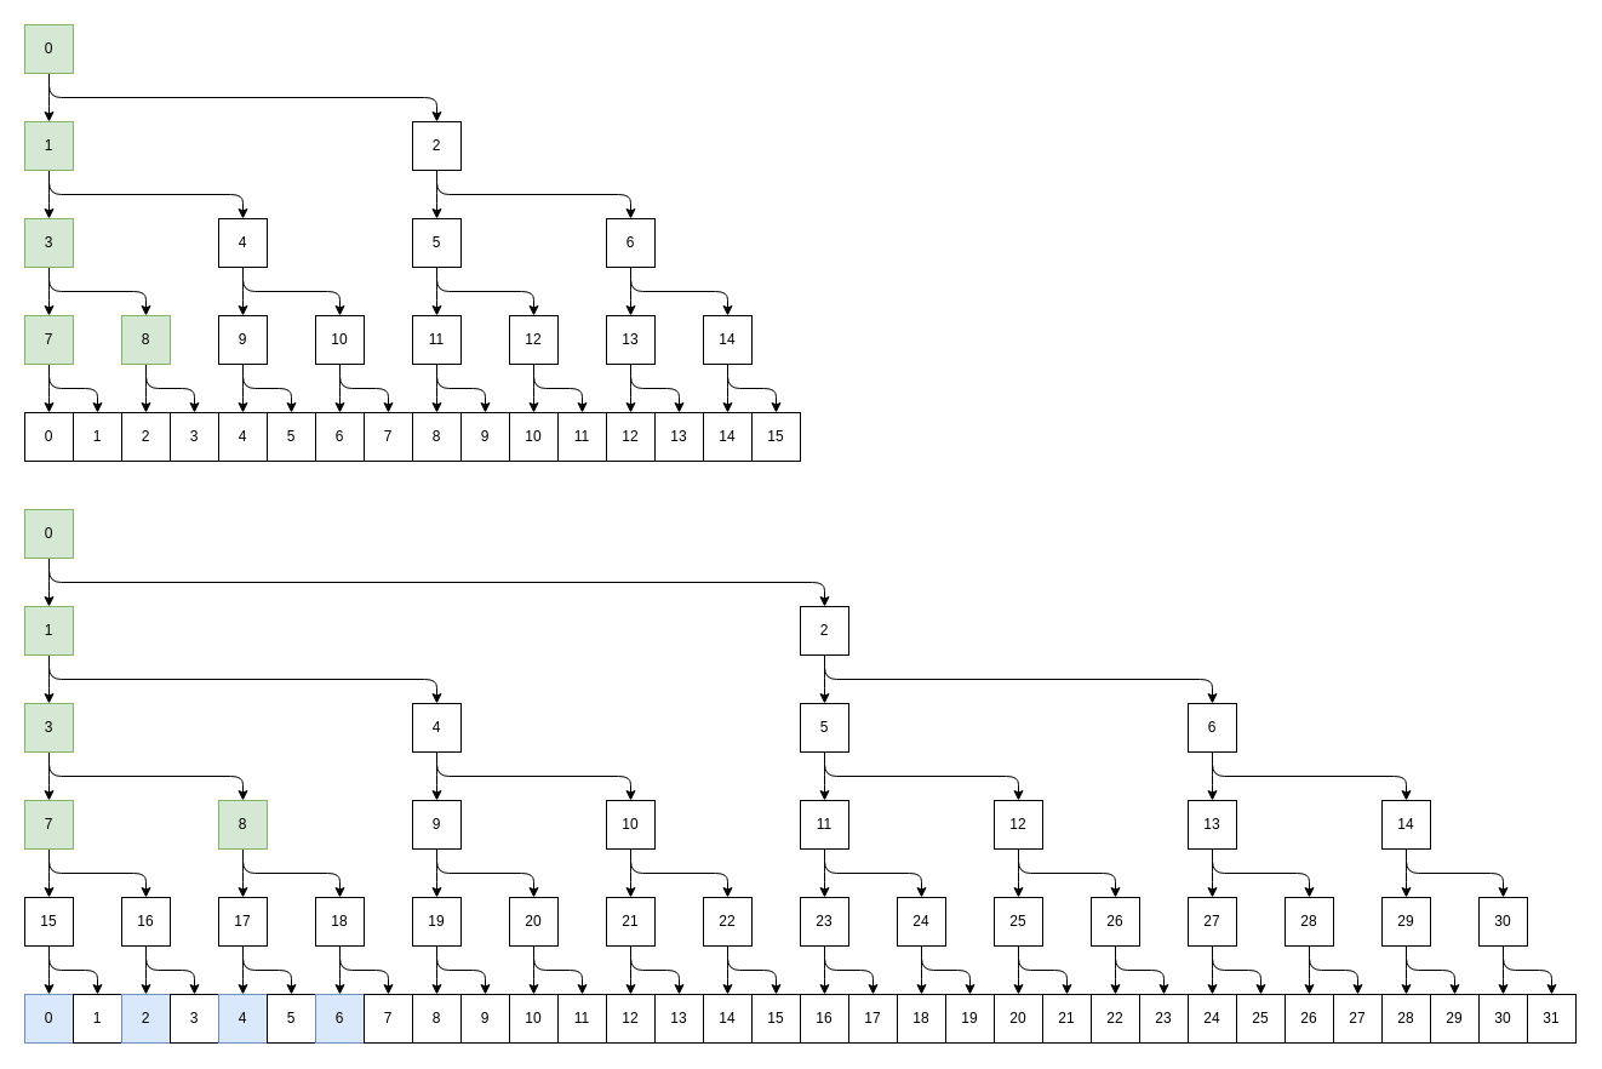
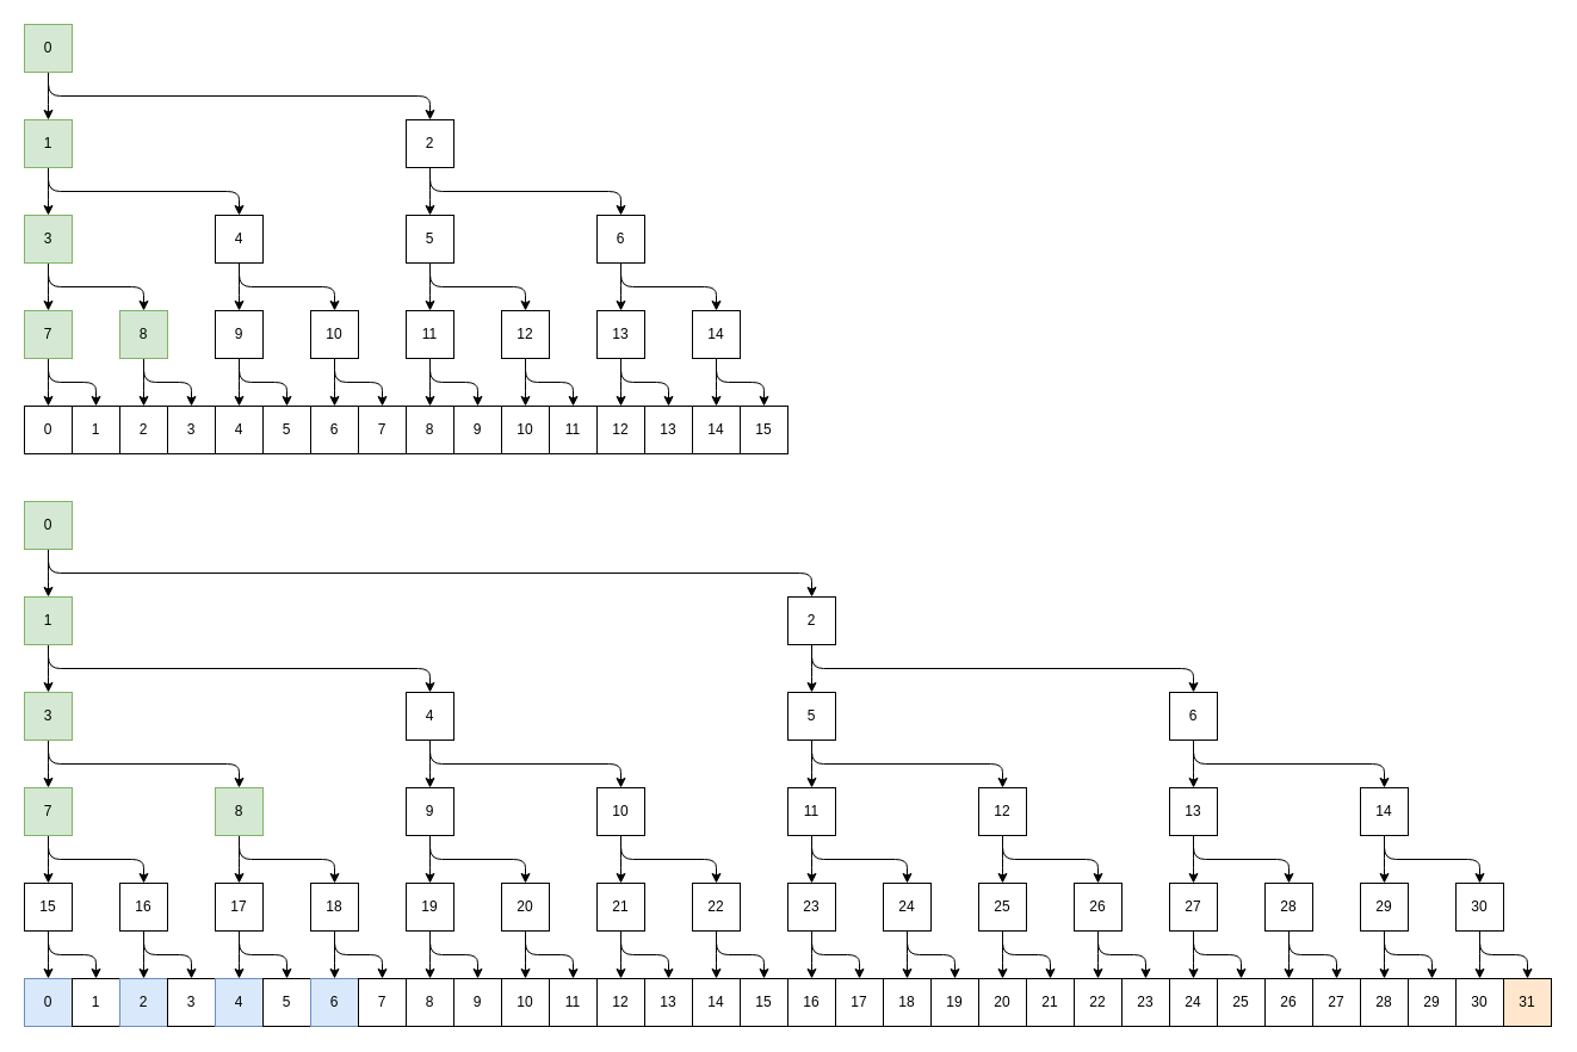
- <mxCell id="78" value="31" style="rounded=0;whiteSpace=wrap;html=1;" parent="1" vertex="1"><mxGeometry x="1260" y="820" width="40" height="40" as="geometry" /></mxCell>
+ <mxCell id="78" value="31" style="rounded=0;whiteSpace=wrap;html=1;fillColor=#ffe6cc;" parent="1" vertex="1"><mxGeometry x="1260" y="820" width="40" height="40" as="geometry" /></mxCell>
